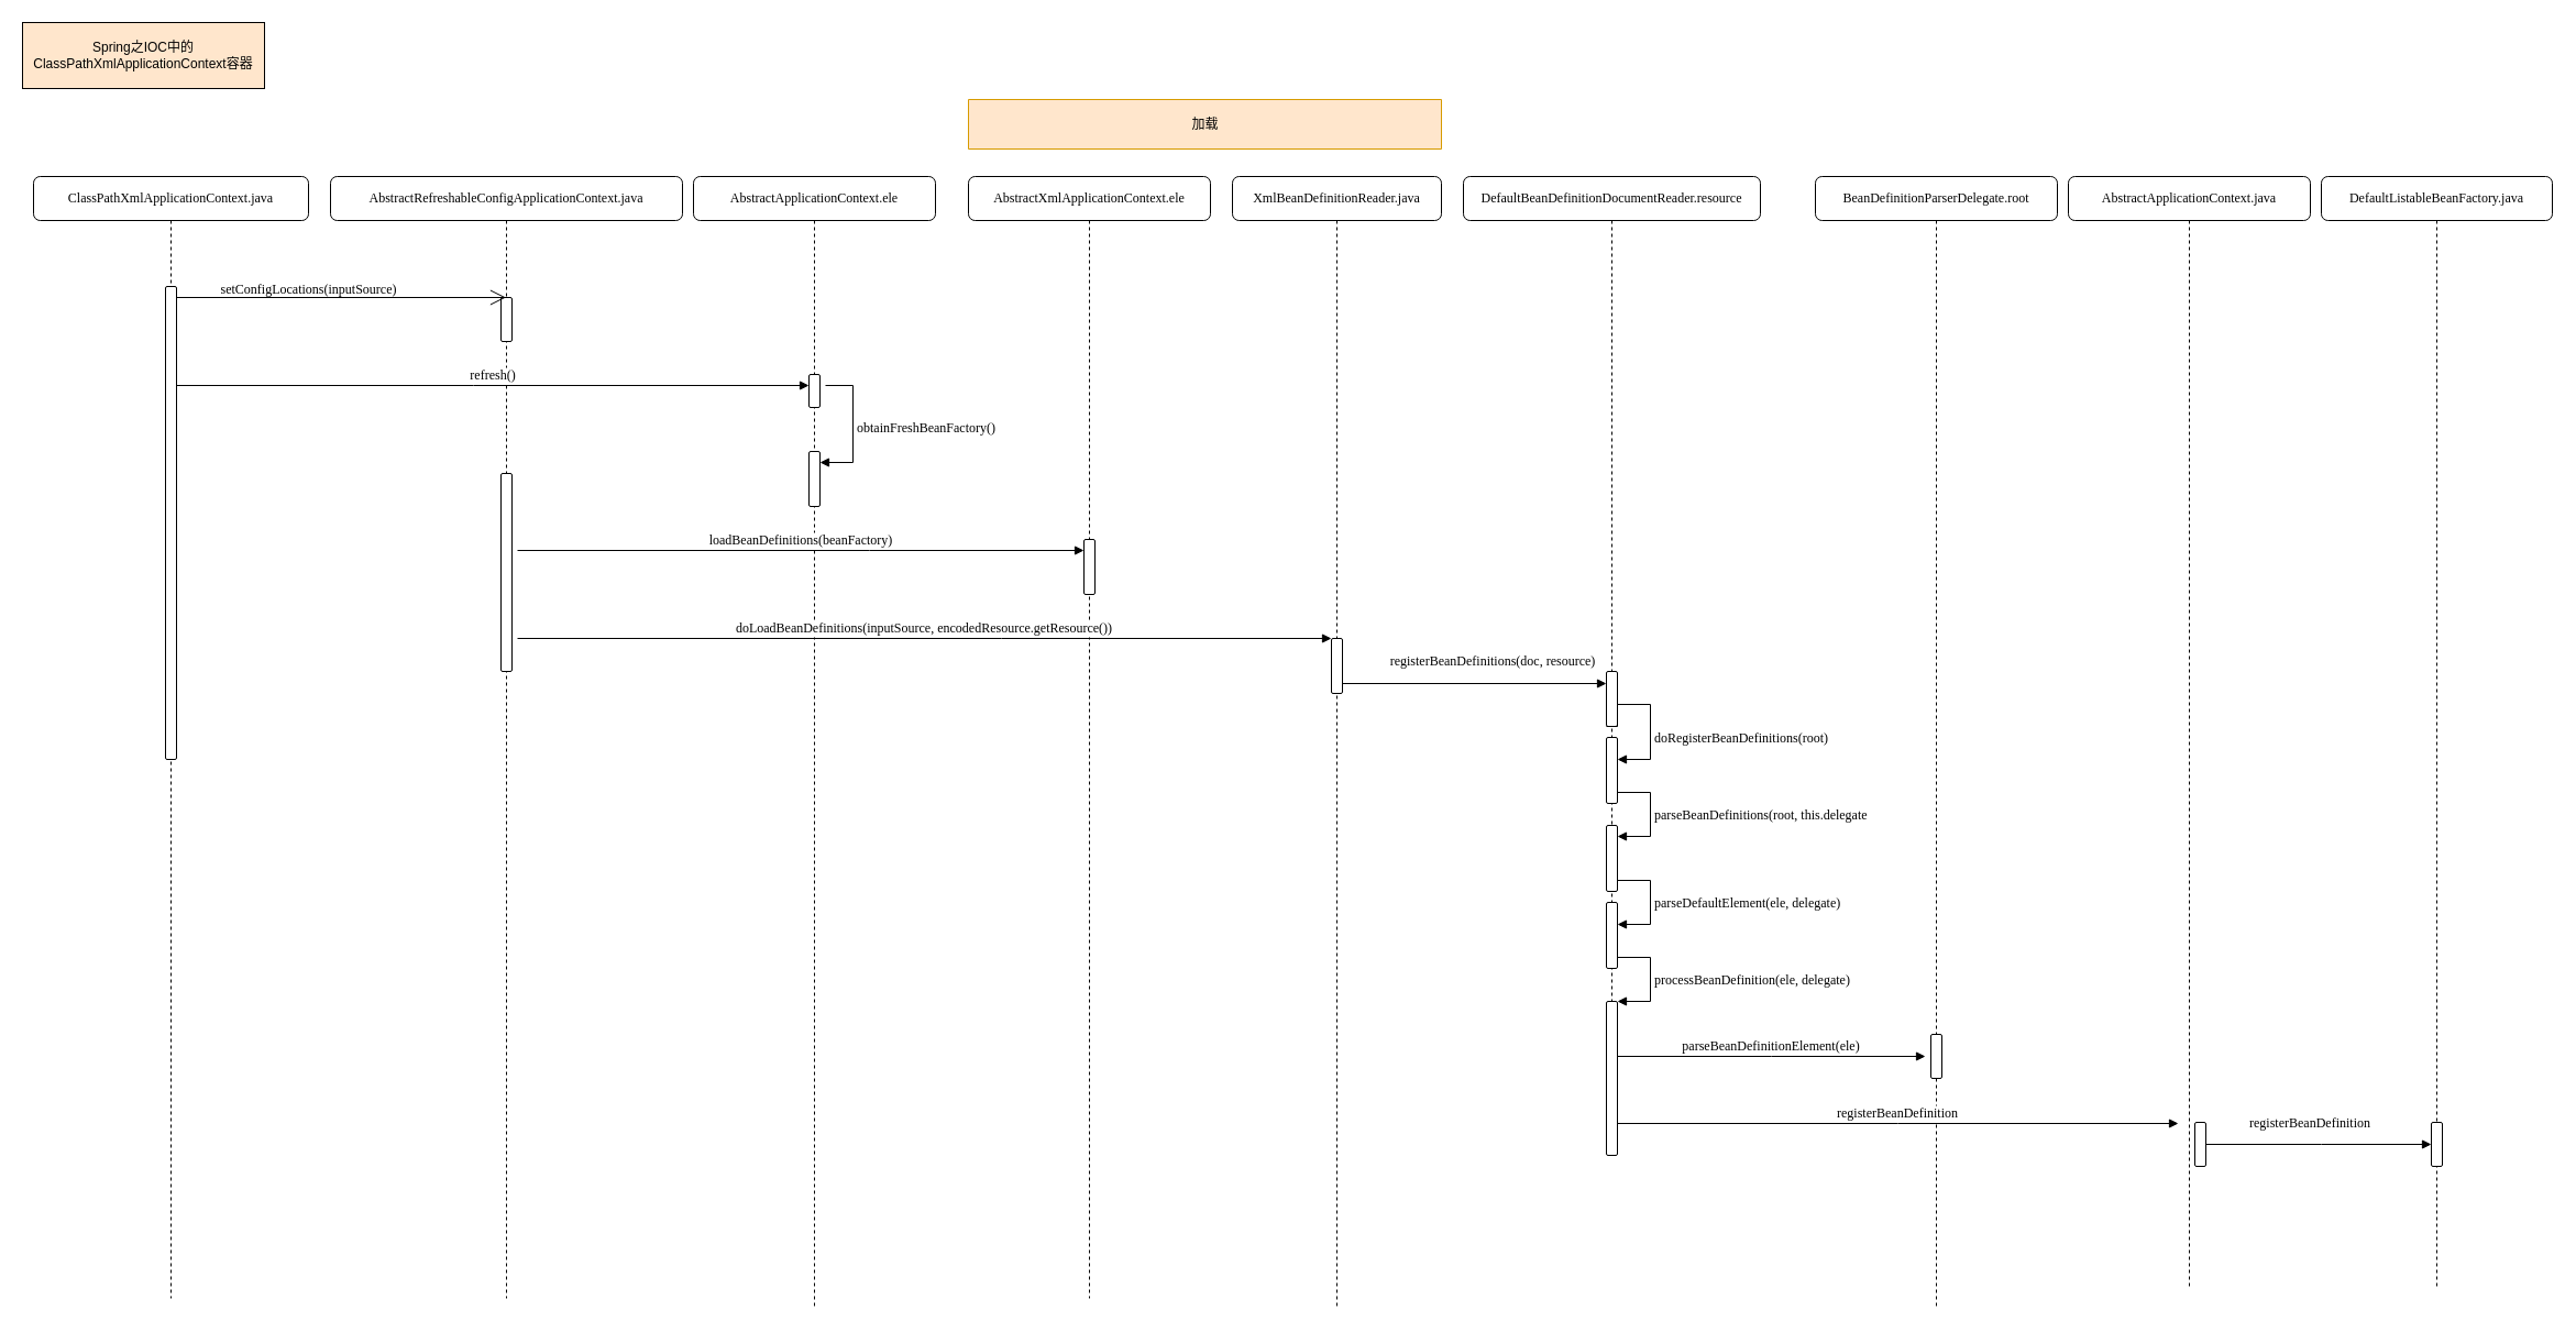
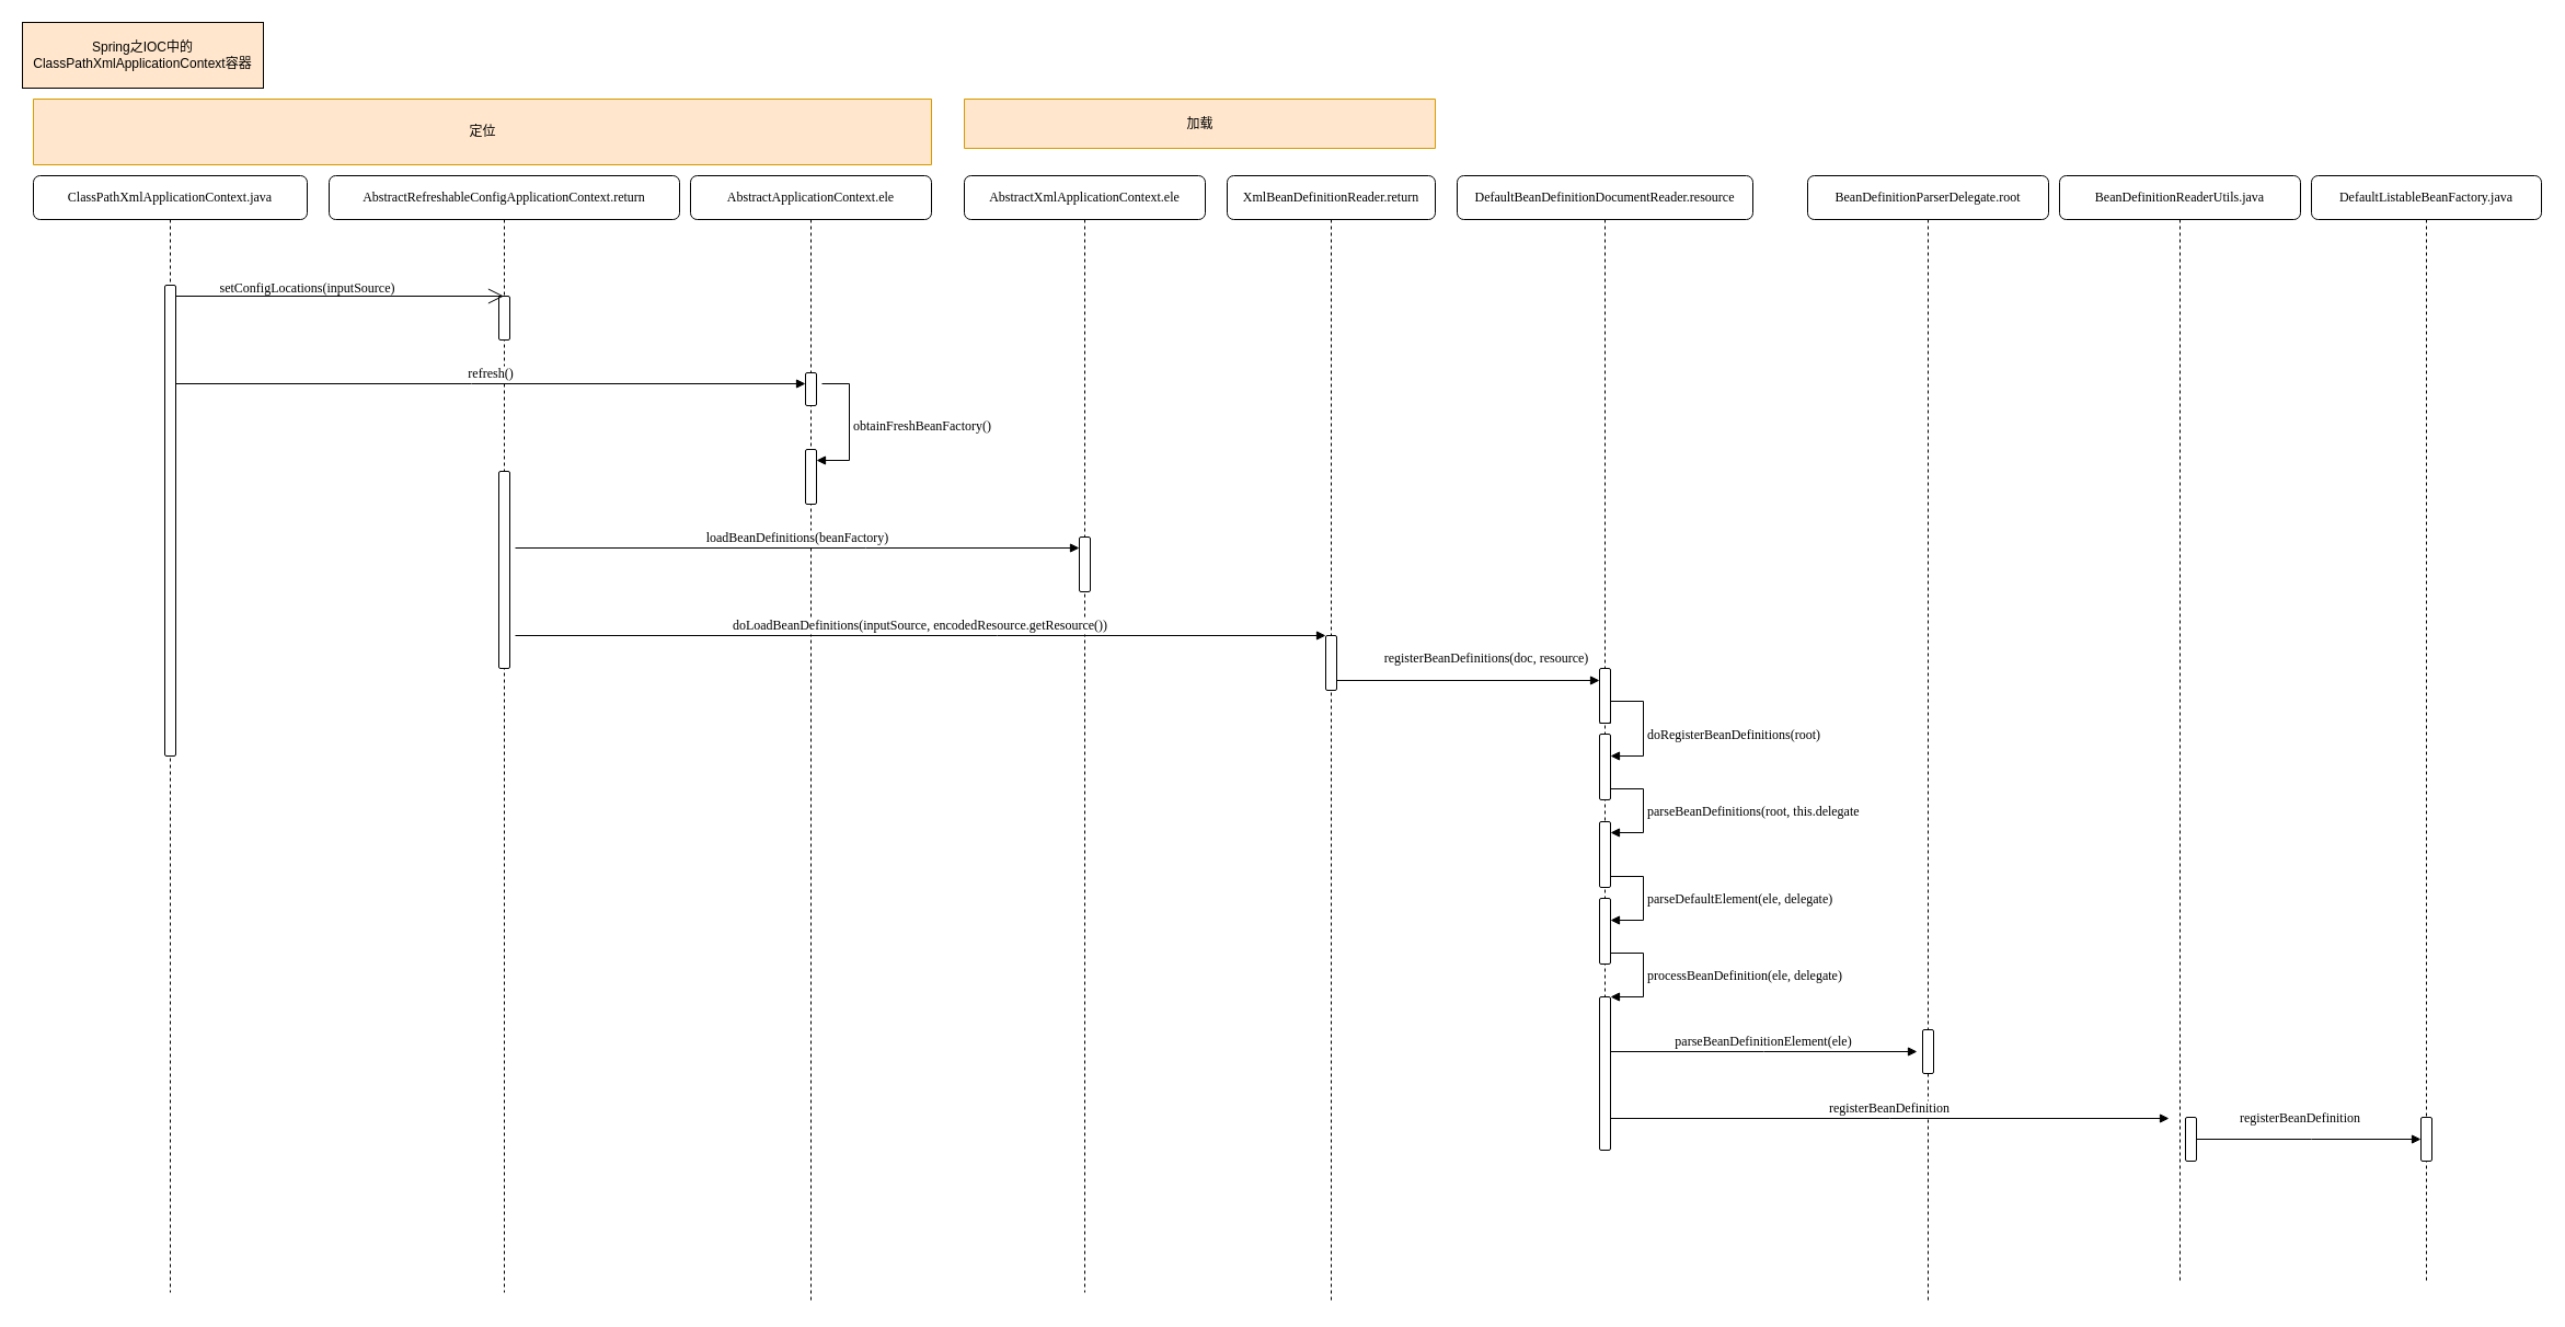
+ <mxCell id="29" value="定位" style="verticalLabelPosition=middle;verticalAlign=middle;shape=mxgraph.basic.rect;fillColor2=none;strokeWidth=1;size=20;indent=5;rounded=1;shadow=0;labelBackgroundColor=none;comic=0;strokeColor=#d79b00;fontFamily=Verdana;fontSize=12;fillColor=#ffe6cc;html=1;labelBorderColor=none;labelPosition=center;align=center;" parent="1" vertex="1"><mxGeometry x="30" y="90" width="820" height="60" as="geometry" /></mxCell>
- <mxCell id="2" value="AbstractRefreshableConfigApplicationContext.java" style="shape=umlLifeline;perimeter=lifelinePerimeter;whiteSpace=wrap;html=1;container=1;collapsible=0;recursiveResize=0;outlineConnect=0;rounded=1;shadow=0;comic=0;labelBackgroundColor=none;strokeWidth=1;fontFamily=Verdana;fontSize=12;align=center;" parent="1" vertex="1"><mxGeometry x="300" y="160" width="320" height="1020" as="geometry" /></mxCell>
+ <mxCell id="2" value="AbstractRefreshableConfigApplicationContext.return" style="shape=umlLifeline;perimeter=lifelinePerimeter;whiteSpace=wrap;html=1;container=1;collapsible=0;recursiveResize=0;outlineConnect=0;rounded=1;shadow=0;comic=0;labelBackgroundColor=none;strokeWidth=1;fontFamily=Verdana;fontSize=12;align=center;" parent="1" vertex="1"><mxGeometry x="300" y="160" width="320" height="1020" as="geometry" /></mxCell>
- <mxCell id="19" value="XmlBeanDefinitionReader.java" style="shape=umlLifeline;perimeter=lifelinePerimeter;whiteSpace=wrap;html=1;container=1;dropTarget=0;collapsible=0;recursiveResize=0;outlineConnect=0;portConstraint=eastwest;newEdgeStyle={&quot;edgeStyle&quot;:&quot;elbowEdgeStyle&quot;,&quot;elbow&quot;:&quot;vertical&quot;,&quot;curved&quot;:0,&quot;rounded&quot;:0};rounded=1;shadow=0;labelBackgroundColor=none;comic=0;strokeColor=default;strokeWidth=1;fontFamily=Verdana;fontSize=12;fontColor=default;fillColor=default;" parent="1" vertex="1"><mxGeometry x="1120" y="160" width="190" height="1030" as="geometry" /></mxCell>
+ <mxCell id="19" value="XmlBeanDefinitionReader.return" style="shape=umlLifeline;perimeter=lifelinePerimeter;whiteSpace=wrap;html=1;container=1;dropTarget=0;collapsible=0;recursiveResize=0;outlineConnect=0;portConstraint=eastwest;newEdgeStyle={&quot;edgeStyle&quot;:&quot;elbowEdgeStyle&quot;,&quot;elbow&quot;:&quot;vertical&quot;,&quot;curved&quot;:0,&quot;rounded&quot;:0};rounded=1;shadow=0;labelBackgroundColor=none;comic=0;strokeColor=default;strokeWidth=1;fontFamily=Verdana;fontSize=12;fontColor=default;fillColor=default;" parent="1" vertex="1"><mxGeometry x="1120" y="160" width="190" height="1030" as="geometry" /></mxCell>
- <mxCell id="33" value="AbstractApplicationContext.java" style="shape=umlLifeline;perimeter=lifelinePerimeter;whiteSpace=wrap;container=1;dropTarget=0;collapsible=0;recursiveResize=0;outlineConnect=0;portConstraint=eastwest;newEdgeStyle={&quot;edgeStyle&quot;:&quot;elbowEdgeStyle&quot;,&quot;elbow&quot;:&quot;vertical&quot;,&quot;curved&quot;:0,&quot;rounded&quot;:0};rounded=1;shadow=0;labelBackgroundColor=none;comic=0;strokeColor=default;strokeWidth=1;fontFamily=Verdana;fontSize=12;fontColor=default;fillColor=default;" parent="1" vertex="1"><mxGeometry x="1880" y="160" width="220" height="1010" as="geometry" /></mxCell>
+ <mxCell id="33" value="BeanDefinitionReaderUtils.java" style="shape=umlLifeline;perimeter=lifelinePerimeter;whiteSpace=wrap;container=1;dropTarget=0;collapsible=0;recursiveResize=0;outlineConnect=0;portConstraint=eastwest;newEdgeStyle={&quot;edgeStyle&quot;:&quot;elbowEdgeStyle&quot;,&quot;elbow&quot;:&quot;vertical&quot;,&quot;curved&quot;:0,&quot;rounded&quot;:0};rounded=1;shadow=0;labelBackgroundColor=none;comic=0;strokeColor=default;strokeWidth=1;fontFamily=Verdana;fontSize=12;fontColor=default;fillColor=default;" parent="1" vertex="1"><mxGeometry x="1880" y="160" width="220" height="1010" as="geometry" /></mxCell>
